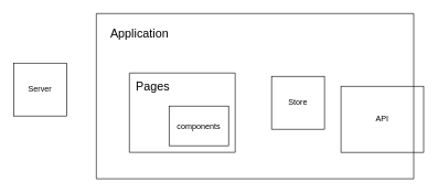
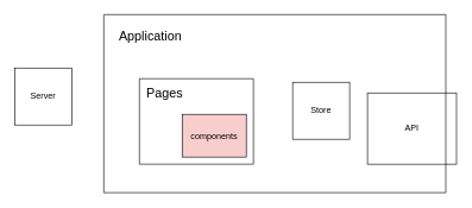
- <mxCell id="15" value="&lt;font style=&quot;font-size: 12px;&quot;&gt;components&lt;/font&gt;" style="rounded=0;whiteSpace=wrap;html=1;fontSize=18;" vertex="1" parent="1"><mxGeometry x="255" y="160" width="90" height="60" as="geometry" /></mxCell>
+ <mxCell id="15" value="&lt;font style=&quot;font-size: 12px;&quot;&gt;components&lt;/font&gt;" style="rounded=0;whiteSpace=wrap;html=1;fontSize=18;fillColor=#f8cecc;" vertex="1" parent="1"><mxGeometry x="255" y="160" width="90" height="60" as="geometry" /></mxCell>
